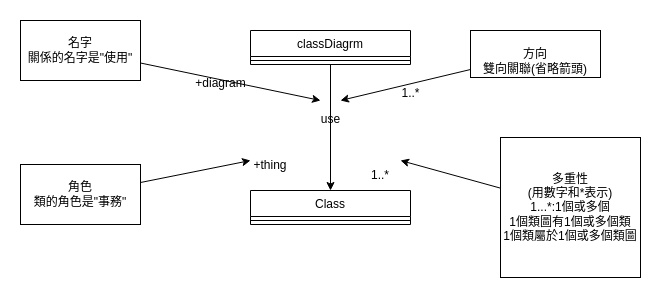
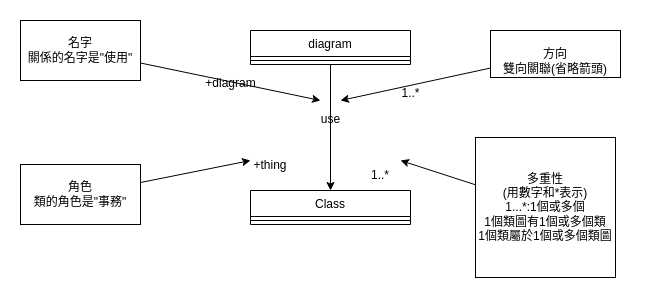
- <mxCell id="5" value="&lt;span style=&quot;font-weight: 400;&quot;&gt;classDiagrm&lt;/span&gt;" style="swimlane;fontStyle=1;align=center;verticalAlign=top;childLayout=stackLayout;horizontal=1;startSize=26;horizontalStack=0;resizeParent=1;resizeParentMax=0;resizeLast=0;collapsible=1;marginBottom=0;whiteSpace=wrap;html=1;labelBackgroundColor=none;" vertex="1" parent="1"><mxGeometry x="250" y="30" width="160" height="34" as="geometry" /></mxCell>
+ <mxCell id="5" value="&lt;span style=&quot;font-weight: 400;&quot;&gt;diagram&lt;/span&gt;" style="swimlane;fontStyle=1;align=center;verticalAlign=top;childLayout=stackLayout;horizontal=1;startSize=26;horizontalStack=0;resizeParent=1;resizeParentMax=0;resizeLast=0;collapsible=1;marginBottom=0;whiteSpace=wrap;html=1;labelBackgroundColor=none;" vertex="1" parent="1"><mxGeometry x="250" y="30" width="160" height="34" as="geometry" /></mxCell>
- <mxCell id="11" value="&lt;br&gt;&lt;div style=&quot;&quot;&gt;&lt;span style=&quot;background-color: initial;&quot;&gt;方向&lt;/span&gt;&lt;/div&gt;&lt;div style=&quot;&quot;&gt;雙向關聯(省略箭頭)&lt;/div&gt;" style="rounded=0;whiteSpace=wrap;html=1;verticalAlign=middle;labelPosition=center;verticalLabelPosition=middle;align=center;fontStyle=0;horizontal=1;" vertex="1" parent="1"><mxGeometry x="470" y="30" width="130" height="47" as="geometry" /></mxCell>
+ <mxCell id="11" value="&lt;br&gt;&lt;div style=&quot;&quot;&gt;&lt;span style=&quot;background-color: initial;&quot;&gt;方向&lt;/span&gt;&lt;/div&gt;&lt;div style=&quot;&quot;&gt;雙向關聯(省略箭頭)&lt;/div&gt;" style="rounded=0;whiteSpace=wrap;html=1;verticalAlign=middle;labelPosition=center;verticalLabelPosition=middle;align=center;fontStyle=0;horizontal=1;" vertex="1" parent="1"><mxGeometry x="490" y="30" width="130" height="47" as="geometry" /></mxCell>
- <mxCell id="9" value="&lt;span style=&quot;font-weight: 400;&quot;&gt;+diagram&lt;/span&gt;" style="text;align=center;fontStyle=1;verticalAlign=middle;spacingLeft=3;spacingRight=3;strokeColor=none;rotatable=0;points=[[0,0.5],[1,0.5]];portConstraint=eastwest;html=1;" vertex="1" parent="1"><mxGeometry x="180" y="70" width="80" height="26" as="geometry" /></mxCell>
+ <mxCell id="9" value="&lt;span style=&quot;font-weight: 400;&quot;&gt;+diagram&lt;/span&gt;" style="text;align=center;fontStyle=1;verticalAlign=middle;spacingLeft=3;spacingRight=3;strokeColor=none;rotatable=0;points=[[0,0.5],[1,0.5]];portConstraint=eastwest;html=1;" vertex="1" parent="1"><mxGeometry x="190" y="70" width="80" height="26" as="geometry" /></mxCell>
- <mxCell id="18" value="多重性&lt;br&gt;(用數字和*表示)&lt;br&gt;1...*:1個或多個&lt;br&gt;1個類圖有1個或多個類&lt;br&gt;1個類屬於1個或多個類圖" style="whiteSpace=wrap;html=1;aspect=fixed;align=center;" vertex="1" parent="1"><mxGeometry x="500" y="137" width="140" height="140" as="geometry" /></mxCell>
+ <mxCell id="18" value="多重性&lt;br&gt;(用數字和*表示)&lt;br&gt;1...*:1個或多個&lt;br&gt;1個類圖有1個或多個類&lt;br&gt;1個類屬於1個或多個類圖" style="whiteSpace=wrap;html=1;aspect=fixed;align=center;" vertex="1" parent="1"><mxGeometry x="475" y="137" width="140" height="140" as="geometry" /></mxCell>
